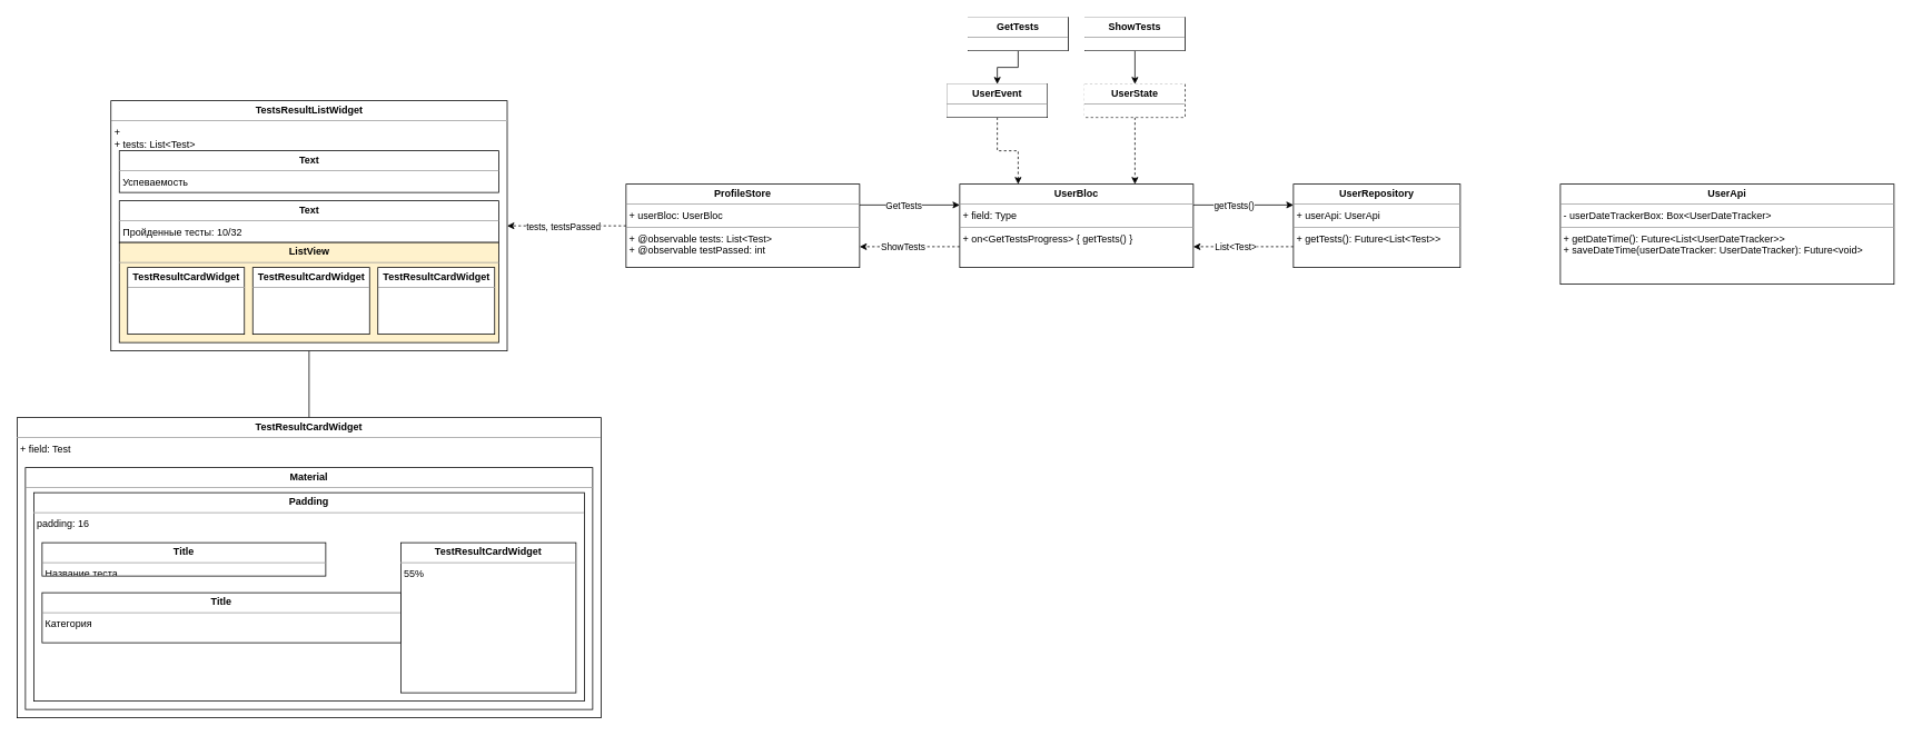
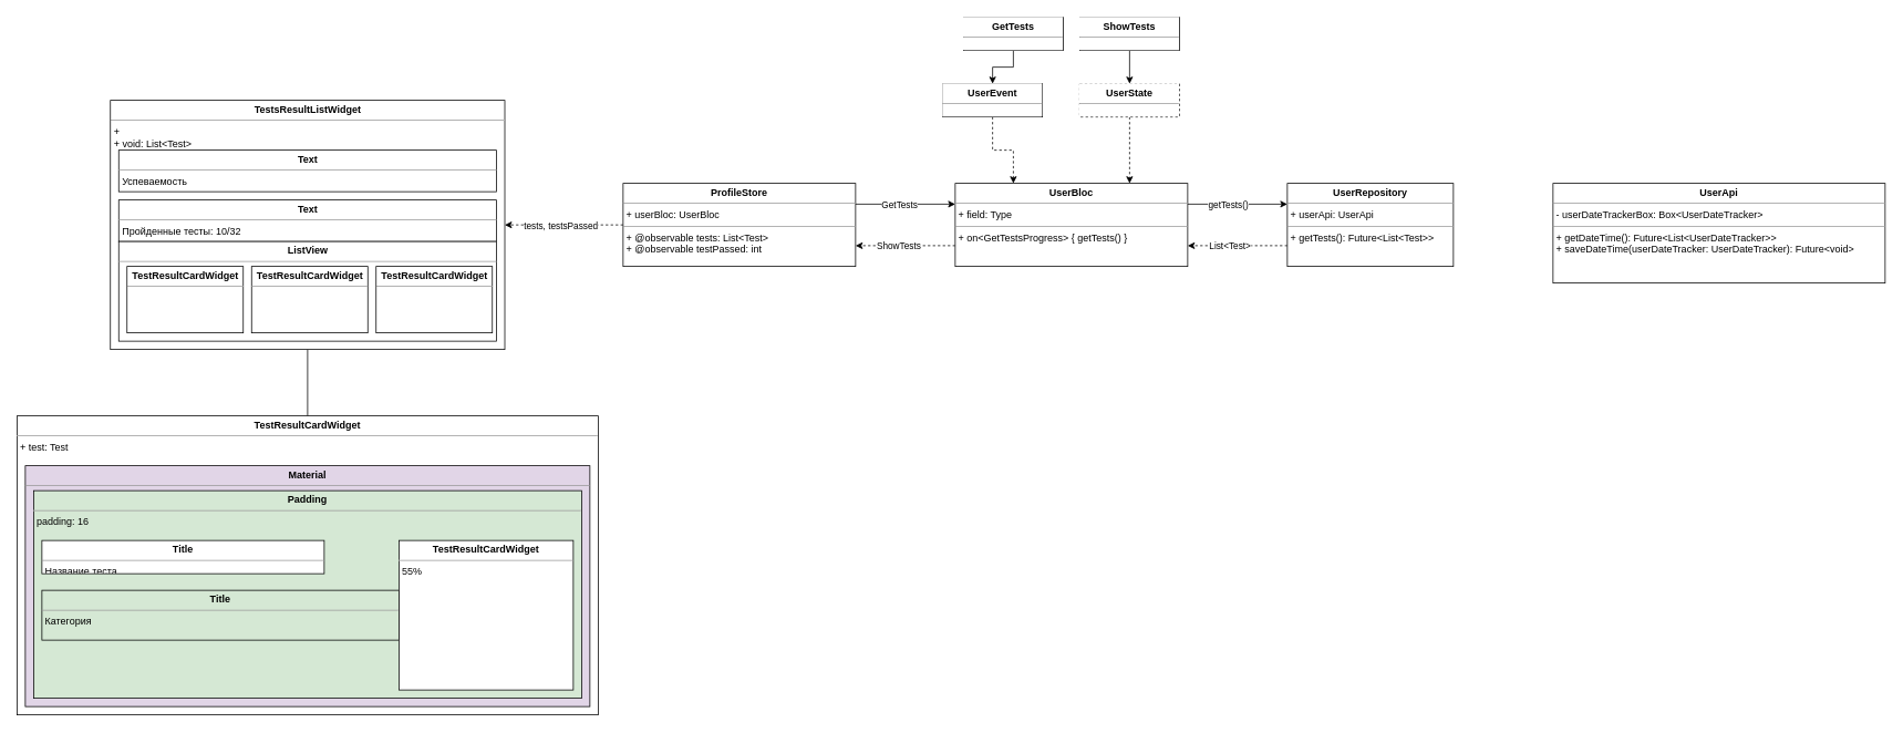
- <mxCell id="25" value="&lt;p style=&quot;margin: 0px ; margin-top: 4px ; text-align: center&quot;&gt;&lt;b&gt;TestsResultListWidget&lt;/b&gt;&lt;/p&gt;&lt;hr size=&quot;1&quot;&gt;&lt;p style=&quot;margin: 0px ; margin-left: 4px&quot;&gt;+ &lt;br&gt;&lt;/p&gt;&lt;p style=&quot;margin: 0px ; margin-left: 4px&quot;&gt;+ tests: List&amp;lt;Test&amp;gt;&lt;br&gt;&lt;/p&gt;" style="verticalAlign=top;align=left;overflow=fill;fontSize=12;fontFamily=Helvetica;html=1;" parent="1" vertex="1"><mxGeometry x="132.5" y="120" width="475" height="300" as="geometry" /></mxCell>
+ <mxCell id="25" value="&lt;p style=&quot;margin: 0px ; margin-top: 4px ; text-align: center&quot;&gt;&lt;b&gt;TestsResultListWidget&lt;/b&gt;&lt;/p&gt;&lt;hr size=&quot;1&quot;&gt;&lt;p style=&quot;margin: 0px ; margin-left: 4px&quot;&gt;+ &lt;br&gt;&lt;/p&gt;&lt;p style=&quot;margin: 0px ; margin-left: 4px&quot;&gt;+ void: List&amp;lt;Test&amp;gt;&lt;br&gt;&lt;/p&gt;" style="verticalAlign=top;align=left;overflow=fill;fontSize=12;fontFamily=Helvetica;html=1;" parent="1" vertex="1"><mxGeometry x="132.5" y="120" width="475" height="300" as="geometry" /></mxCell>
- <mxCell id="28" value="&lt;p style=&quot;margin: 0px ; margin-top: 4px ; text-align: center&quot;&gt;&lt;b&gt;ListView&lt;/b&gt;&lt;/p&gt;&lt;hr size=&quot;1&quot;&gt;&lt;p style=&quot;margin: 0px ; margin-left: 4px&quot;&gt;&lt;br&gt;&lt;/p&gt;" style="verticalAlign=top;align=left;overflow=fill;fontSize=12;fontFamily=Helvetica;html=1;fillColor=#fff2cc;" parent="1" vertex="1"><mxGeometry x="142.5" y="290" width="455" height="120" as="geometry" /></mxCell>
+ <mxCell id="28" value="&lt;p style=&quot;margin: 0px ; margin-top: 4px ; text-align: center&quot;&gt;&lt;b&gt;ListView&lt;/b&gt;&lt;/p&gt;&lt;hr size=&quot;1&quot;&gt;&lt;p style=&quot;margin: 0px ; margin-left: 4px&quot;&gt;&lt;br&gt;&lt;/p&gt;" style="verticalAlign=top;align=left;overflow=fill;fontSize=12;fontFamily=Helvetica;html=1;" parent="1" vertex="1"><mxGeometry x="142.5" y="290" width="455" height="120" as="geometry" /></mxCell>
- <mxCell id="19" value="&lt;p style=&quot;margin: 0px ; margin-top: 4px ; text-align: center&quot;&gt;&lt;b&gt;TestResultCardWidget&lt;/b&gt;&lt;/p&gt;&lt;hr size=&quot;1&quot;&gt;&lt;p style=&quot;margin: 0px ; margin-left: 4px&quot;&gt;+ field: Test&lt;br&gt;&lt;/p&gt;" style="verticalAlign=top;align=left;overflow=fill;fontSize=12;fontFamily=Helvetica;html=1;" parent="1" vertex="1"><mxGeometry x="20" y="500" width="700" height="360" as="geometry" /></mxCell>
+ <mxCell id="19" value="&lt;p style=&quot;margin: 0px ; margin-top: 4px ; text-align: center&quot;&gt;&lt;b&gt;TestResultCardWidget&lt;/b&gt;&lt;/p&gt;&lt;hr size=&quot;1&quot;&gt;&lt;p style=&quot;margin: 0px ; margin-left: 4px&quot;&gt;+ test: Test&lt;br&gt;&lt;/p&gt;" style="verticalAlign=top;align=left;overflow=fill;fontSize=12;fontFamily=Helvetica;html=1;" parent="1" vertex="1"><mxGeometry x="20" y="500" width="700" height="360" as="geometry" /></mxCell>
- <mxCell id="20" value="&lt;p style=&quot;margin: 0px ; margin-top: 4px ; text-align: center&quot;&gt;&lt;b&gt;Material&lt;/b&gt;&lt;/p&gt;&lt;hr size=&quot;1&quot;&gt;&lt;p style=&quot;margin: 0px ; margin-left: 4px&quot;&gt;&lt;br&gt;&lt;/p&gt;" style="verticalAlign=top;align=left;overflow=fill;fontSize=12;fontFamily=Helvetica;html=1;" parent="1" vertex="1"><mxGeometry x="30" y="560" width="680" height="290" as="geometry" /></mxCell>
+ <mxCell id="20" value="&lt;p style=&quot;margin: 0px ; margin-top: 4px ; text-align: center&quot;&gt;&lt;b&gt;Material&lt;/b&gt;&lt;/p&gt;&lt;hr size=&quot;1&quot;&gt;&lt;p style=&quot;margin: 0px ; margin-left: 4px&quot;&gt;&lt;br&gt;&lt;/p&gt;" style="verticalAlign=top;align=left;overflow=fill;fontSize=12;fontFamily=Helvetica;html=1;fillColor=#e1d5e7;" parent="1" vertex="1"><mxGeometry x="30" y="560" width="680" height="290" as="geometry" /></mxCell>
- <mxCell id="21" value="&lt;p style=&quot;margin: 0px ; margin-top: 4px ; text-align: center&quot;&gt;&lt;b&gt;Padding&lt;/b&gt;&lt;/p&gt;&lt;hr size=&quot;1&quot;&gt;&lt;p style=&quot;margin: 0px ; margin-left: 4px&quot;&gt;padding: 16&lt;br&gt;&lt;/p&gt;" style="verticalAlign=top;align=left;overflow=fill;fontSize=12;fontFamily=Helvetica;html=1;" parent="1" vertex="1"><mxGeometry x="40" y="590" width="660" height="250" as="geometry" /></mxCell>
+ <mxCell id="21" value="&lt;p style=&quot;margin: 0px ; margin-top: 4px ; text-align: center&quot;&gt;&lt;b&gt;Padding&lt;/b&gt;&lt;/p&gt;&lt;hr size=&quot;1&quot;&gt;&lt;p style=&quot;margin: 0px ; margin-left: 4px&quot;&gt;padding: 16&lt;br&gt;&lt;/p&gt;" style="verticalAlign=top;align=left;overflow=fill;fontSize=12;fontFamily=Helvetica;html=1;fillColor=#d5e8d4;" parent="1" vertex="1"><mxGeometry x="40" y="590" width="660" height="250" as="geometry" /></mxCell>
- <mxCell id="23" value="&lt;p style=&quot;margin: 0px ; margin-top: 4px ; text-align: center&quot;&gt;&lt;b&gt;Title&lt;/b&gt;&lt;/p&gt;&lt;hr size=&quot;1&quot;&gt;&lt;p style=&quot;margin: 0px ; margin-left: 4px&quot;&gt;Категория&lt;br&gt;&lt;/p&gt;" style="verticalAlign=top;align=left;overflow=fill;fontSize=12;fontFamily=Helvetica;html=1;" parent="1" vertex="1"><mxGeometry x="50" y="710" width="430" height="60" as="geometry" /></mxCell>
+ <mxCell id="23" value="&lt;p style=&quot;margin: 0px ; margin-top: 4px ; text-align: center&quot;&gt;&lt;b&gt;Title&lt;/b&gt;&lt;/p&gt;&lt;hr size=&quot;1&quot;&gt;&lt;p style=&quot;margin: 0px ; margin-left: 4px&quot;&gt;Категория&lt;br&gt;&lt;/p&gt;" style="verticalAlign=top;align=left;overflow=fill;fontSize=12;fontFamily=Helvetica;html=1;fillColor=#d5e8d4;" parent="1" vertex="1"><mxGeometry x="50" y="710" width="430" height="60" as="geometry" /></mxCell>
